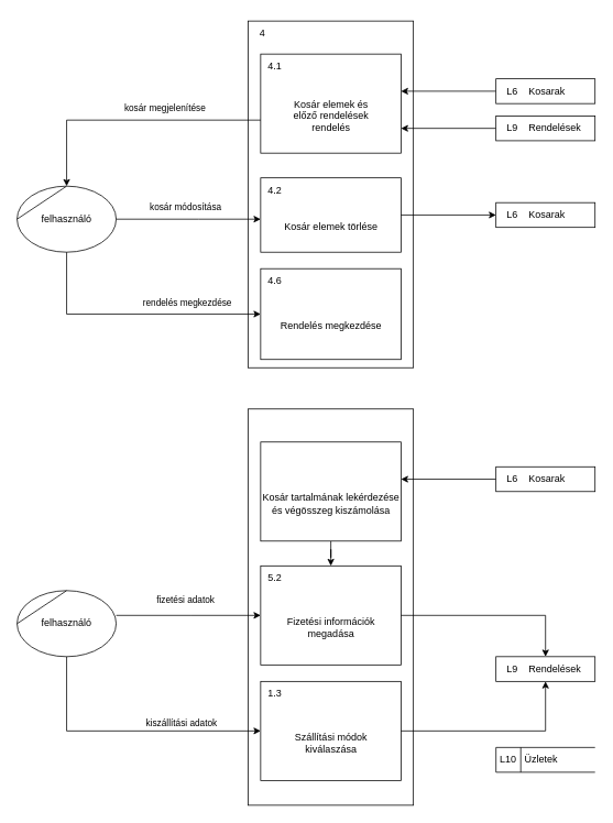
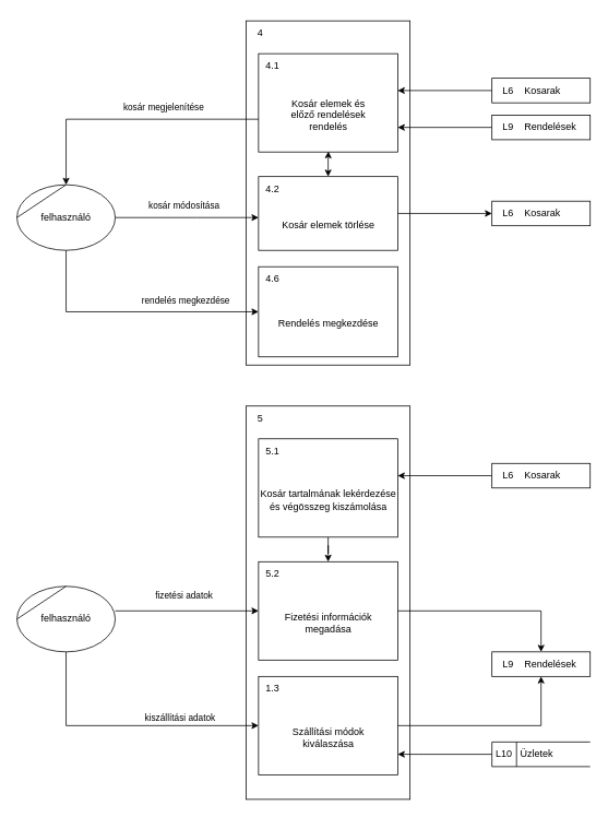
+ <mxCell id="9" style="edgeStyle=orthogonalEdgeStyle;rounded=0;orthogonalLoop=1;jettySize=auto;html=1;entryX=0.502;entryY=0.993;entryDx=0;entryDy=0;entryPerimeter=0;startArrow=classic;startFill=1;" parent="2" source="10" target="6" edge="1"><mxGeometry relative="1" as="geometry" /></mxCell>
+ <mxCell id="17" value="5" style="text;html=1;strokeColor=none;fillColor=none;align=center;verticalAlign=middle;whiteSpace=wrap;rounded=0;movable=0;resizable=0;rotatable=0;cloneable=0;deletable=0;connectable=0;allowArrows=0;pointerEvents=1;" parent="2" vertex="1"><mxGeometry y="475" width="35" height="30" as="geometry" /></mxCell>
+ <mxCell id="24" value="5.1" style="text;html=1;strokeColor=none;fillColor=none;align=center;verticalAlign=middle;whiteSpace=wrap;rounded=0;connectable=0;allowArrows=0;editable=1;movable=0;resizable=0;rotatable=0;deletable=0;locked=0;cloneable=0;" parent="23" vertex="1"><mxGeometry width="35" height="30" as="geometry" /></mxCell>
+ <mxCell id="54" style="edgeStyle=orthogonalEdgeStyle;rounded=0;orthogonalLoop=1;jettySize=auto;html=1;" parent="1" source="52" target="26" edge="1"><mxGeometry relative="1" as="geometry"><Array as="points"><mxPoint x="510" y="920" /><mxPoint x="510" y="920" /></Array></mxGeometry></mxCell>
